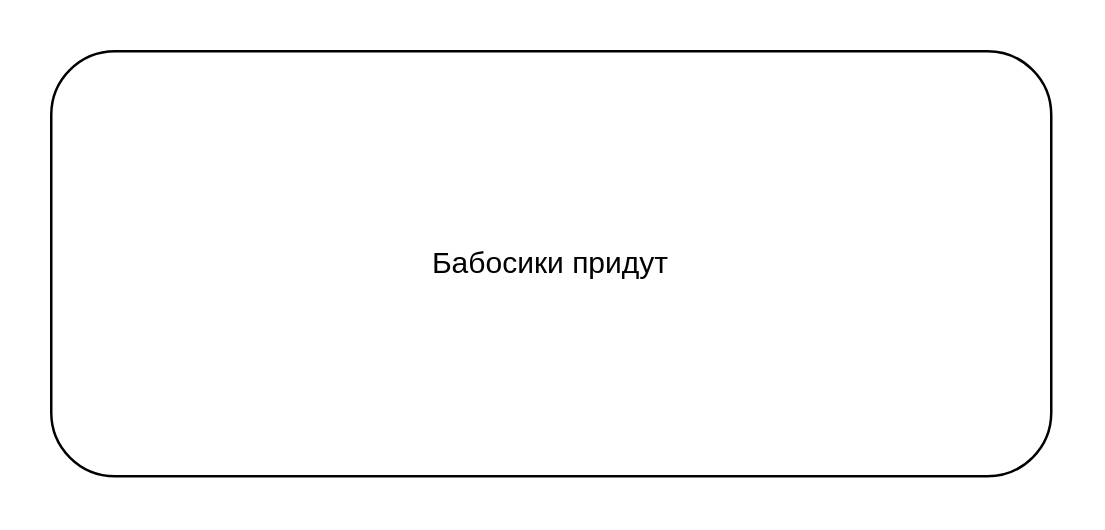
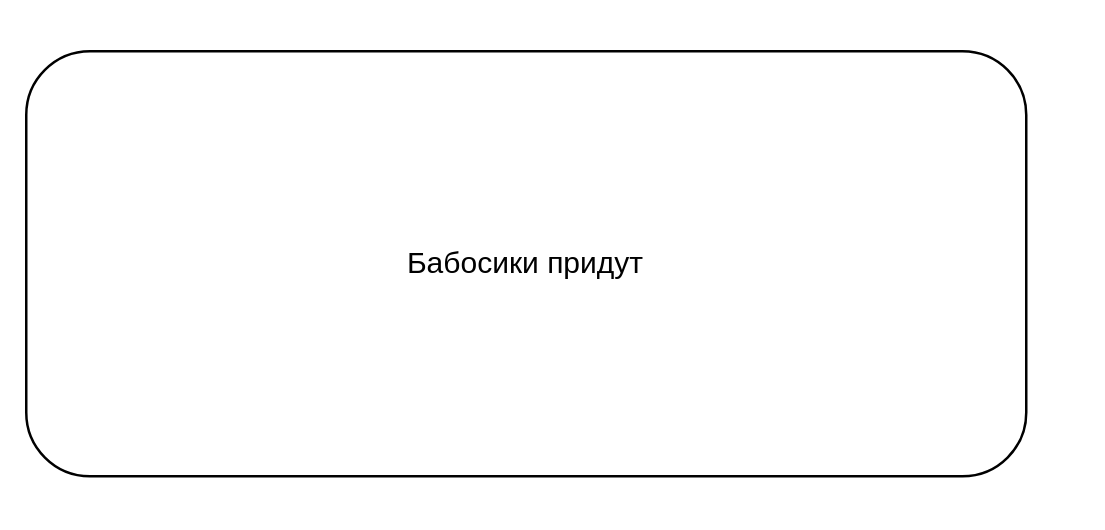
- <mxCell id="2" value="Бабосики придут&lt;br&gt;" style="rounded=1;whiteSpace=wrap;html=1;" vertex="1" parent="1"><mxGeometry x="20" y="20" width="400" height="170" as="geometry" /></mxCell>
+ <mxCell id="2" value="Бабосики придут&lt;br&gt;" style="rounded=1;whiteSpace=wrap;html=1;" vertex="1" parent="1"><mxGeometry x="10" y="20" width="400" height="170" as="geometry" /></mxCell>
